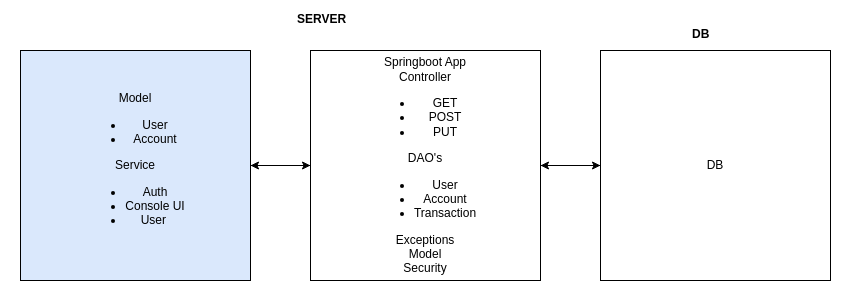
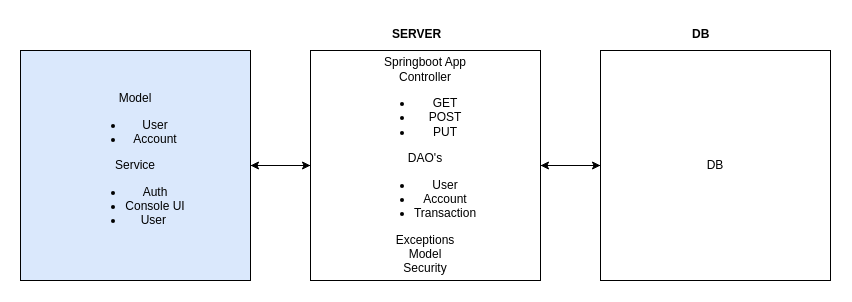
- <mxCell id="9" value="&lt;b style=&quot;color: rgb(0, 0, 0); font-family: Helvetica; font-size: 12px; font-style: normal; font-variant-ligatures: normal; font-variant-caps: normal; letter-spacing: normal; orphans: 2; text-align: center; text-indent: 0px; text-transform: none; widows: 2; word-spacing: 0px; -webkit-text-stroke-width: 0px; text-decoration-thickness: initial; text-decoration-style: initial; text-decoration-color: initial;&quot;&gt;SERVER&lt;/b&gt;" style="text;whiteSpace=wrap;html=1;" parent="1" vertex="1"><mxGeometry x="295" y="5" width="70" height="30" as="geometry" /></mxCell>
+ <mxCell id="9" value="&lt;b style=&quot;color: rgb(0, 0, 0); font-family: Helvetica; font-size: 12px; font-style: normal; font-variant-ligatures: normal; font-variant-caps: normal; letter-spacing: normal; orphans: 2; text-align: center; text-indent: 0px; text-transform: none; widows: 2; word-spacing: 0px; -webkit-text-stroke-width: 0px; text-decoration-thickness: initial; text-decoration-style: initial; text-decoration-color: initial;&quot;&gt;SERVER&lt;/b&gt;" style="text;whiteSpace=wrap;html=1;" parent="1" vertex="1"><mxGeometry x="390" y="20" width="70" height="30" as="geometry" /></mxCell>
